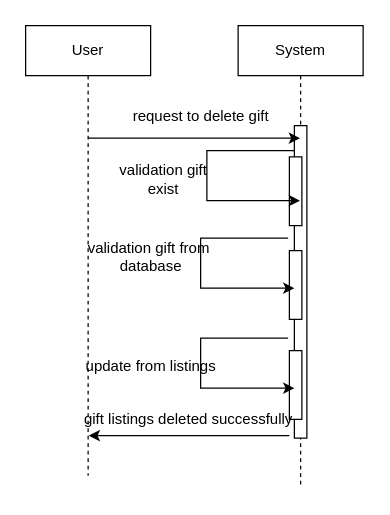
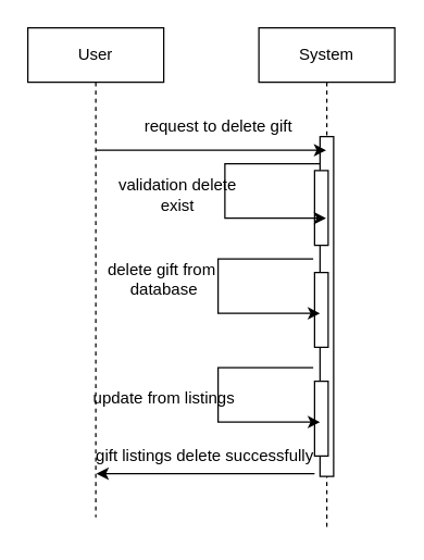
- <mxCell id="13" value="validation gift&lt;div&gt;exist&lt;/div&gt;" style="text;html=1;align=center;verticalAlign=middle;resizable=0;points=[];autosize=1;strokeColor=none;fillColor=none;" vertex="1" parent="1"><mxGeometry x="85" y="123" width="90" height="40" as="geometry" /></mxCell>
+ <mxCell id="13" value="validation delete&lt;div&gt;exist&lt;/div&gt;" style="text;html=1;align=center;verticalAlign=middle;resizable=0;points=[];autosize=1;strokeColor=none;fillColor=none;" vertex="1" parent="1"><mxGeometry x="85" y="123" width="90" height="40" as="geometry" /></mxCell>
- <mxCell id="14" value="validation gift from&amp;nbsp;&lt;div&gt;database&lt;/div&gt;" style="text;html=1;align=center;verticalAlign=middle;resizable=0;points=[];autosize=1;strokeColor=none;fillColor=none;" vertex="1" parent="1"><mxGeometry x="70" y="185" width="100" height="40" as="geometry" /></mxCell>
+ <mxCell id="14" value="delete gift from&amp;nbsp;&lt;div&gt;database&lt;/div&gt;" style="text;html=1;align=center;verticalAlign=middle;resizable=0;points=[];autosize=1;strokeColor=none;fillColor=none;" vertex="1" parent="1"><mxGeometry x="70" y="185" width="100" height="40" as="geometry" /></mxCell>
- <mxCell id="17" value="gift listings deleted successfully" style="text;html=1;align=center;verticalAlign=middle;resizable=0;points=[];autosize=1;strokeColor=none;fillColor=none;" vertex="1" parent="1"><mxGeometry x="55" y="320" width="190" height="30" as="geometry" /></mxCell>
+ <mxCell id="17" value="gift listings delete successfully" style="text;html=1;align=center;verticalAlign=middle;resizable=0;points=[];autosize=1;strokeColor=none;fillColor=none;" vertex="1" parent="1"><mxGeometry x="55" y="320" width="190" height="30" as="geometry" /></mxCell>
